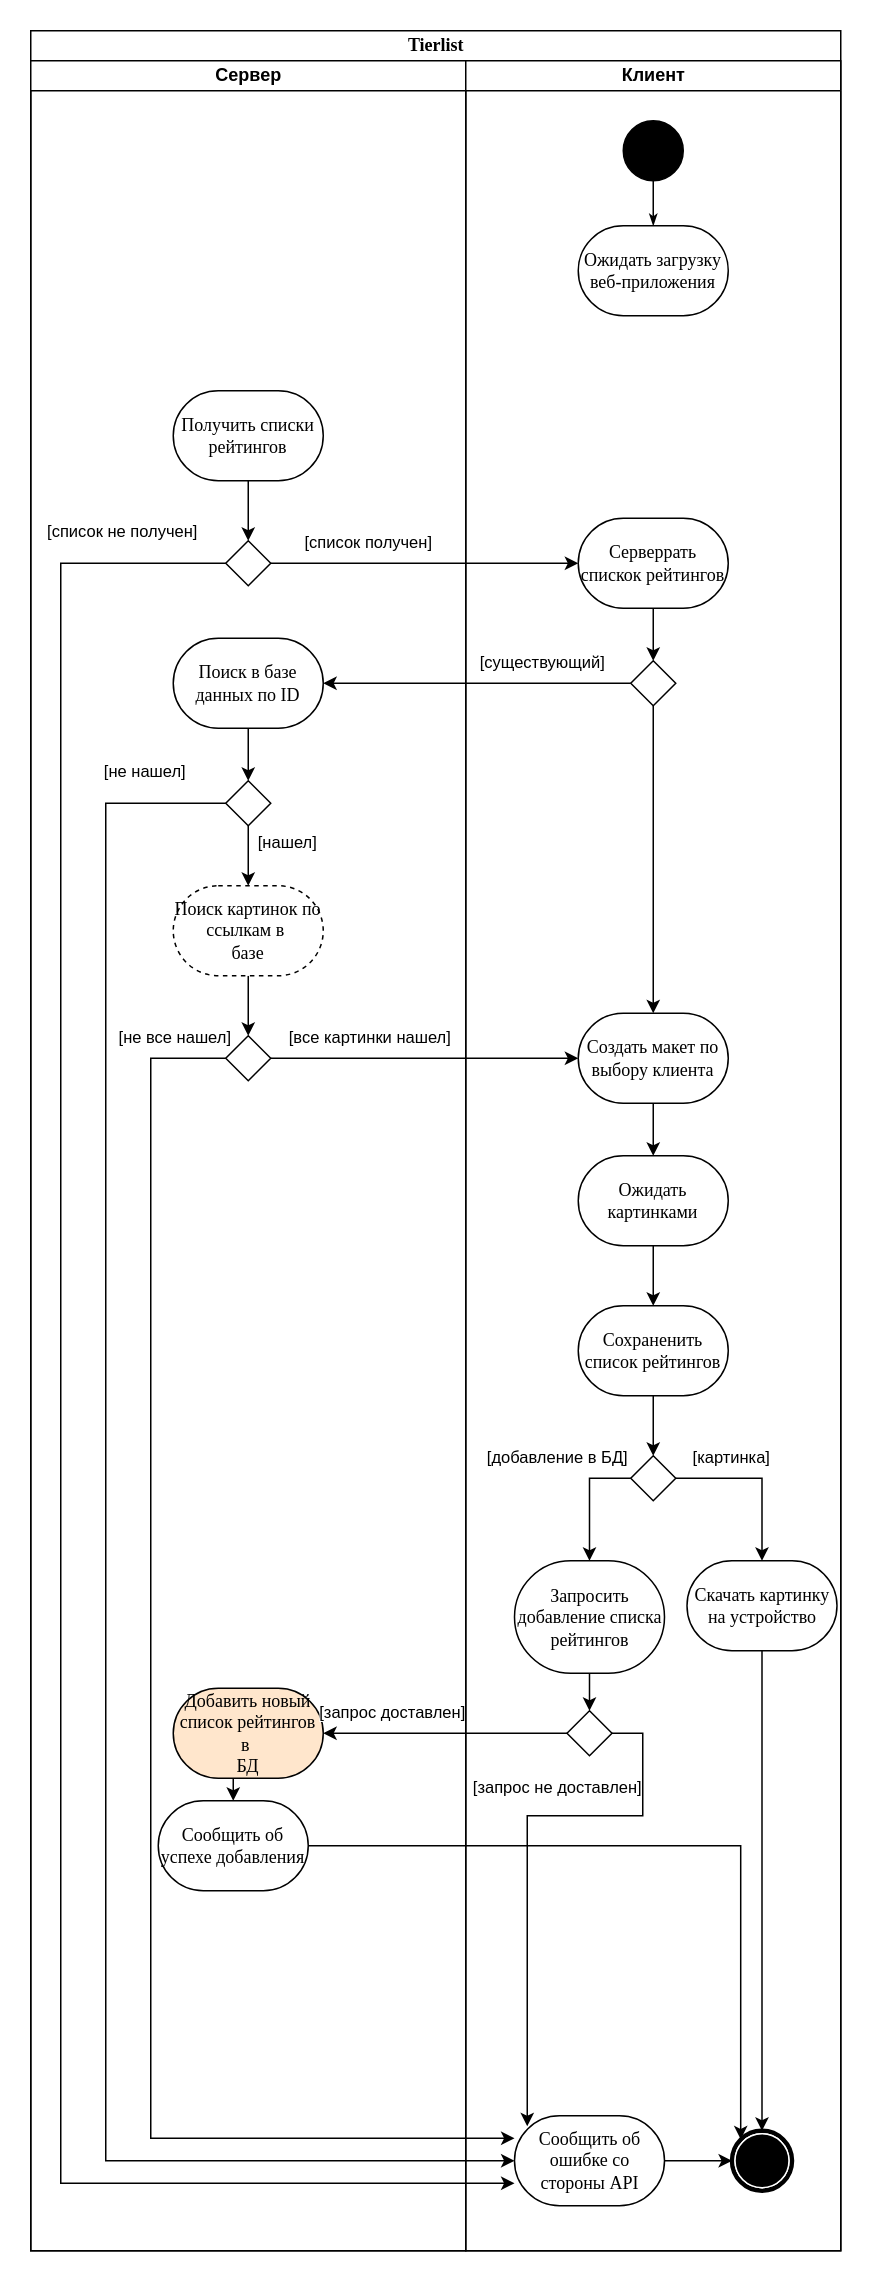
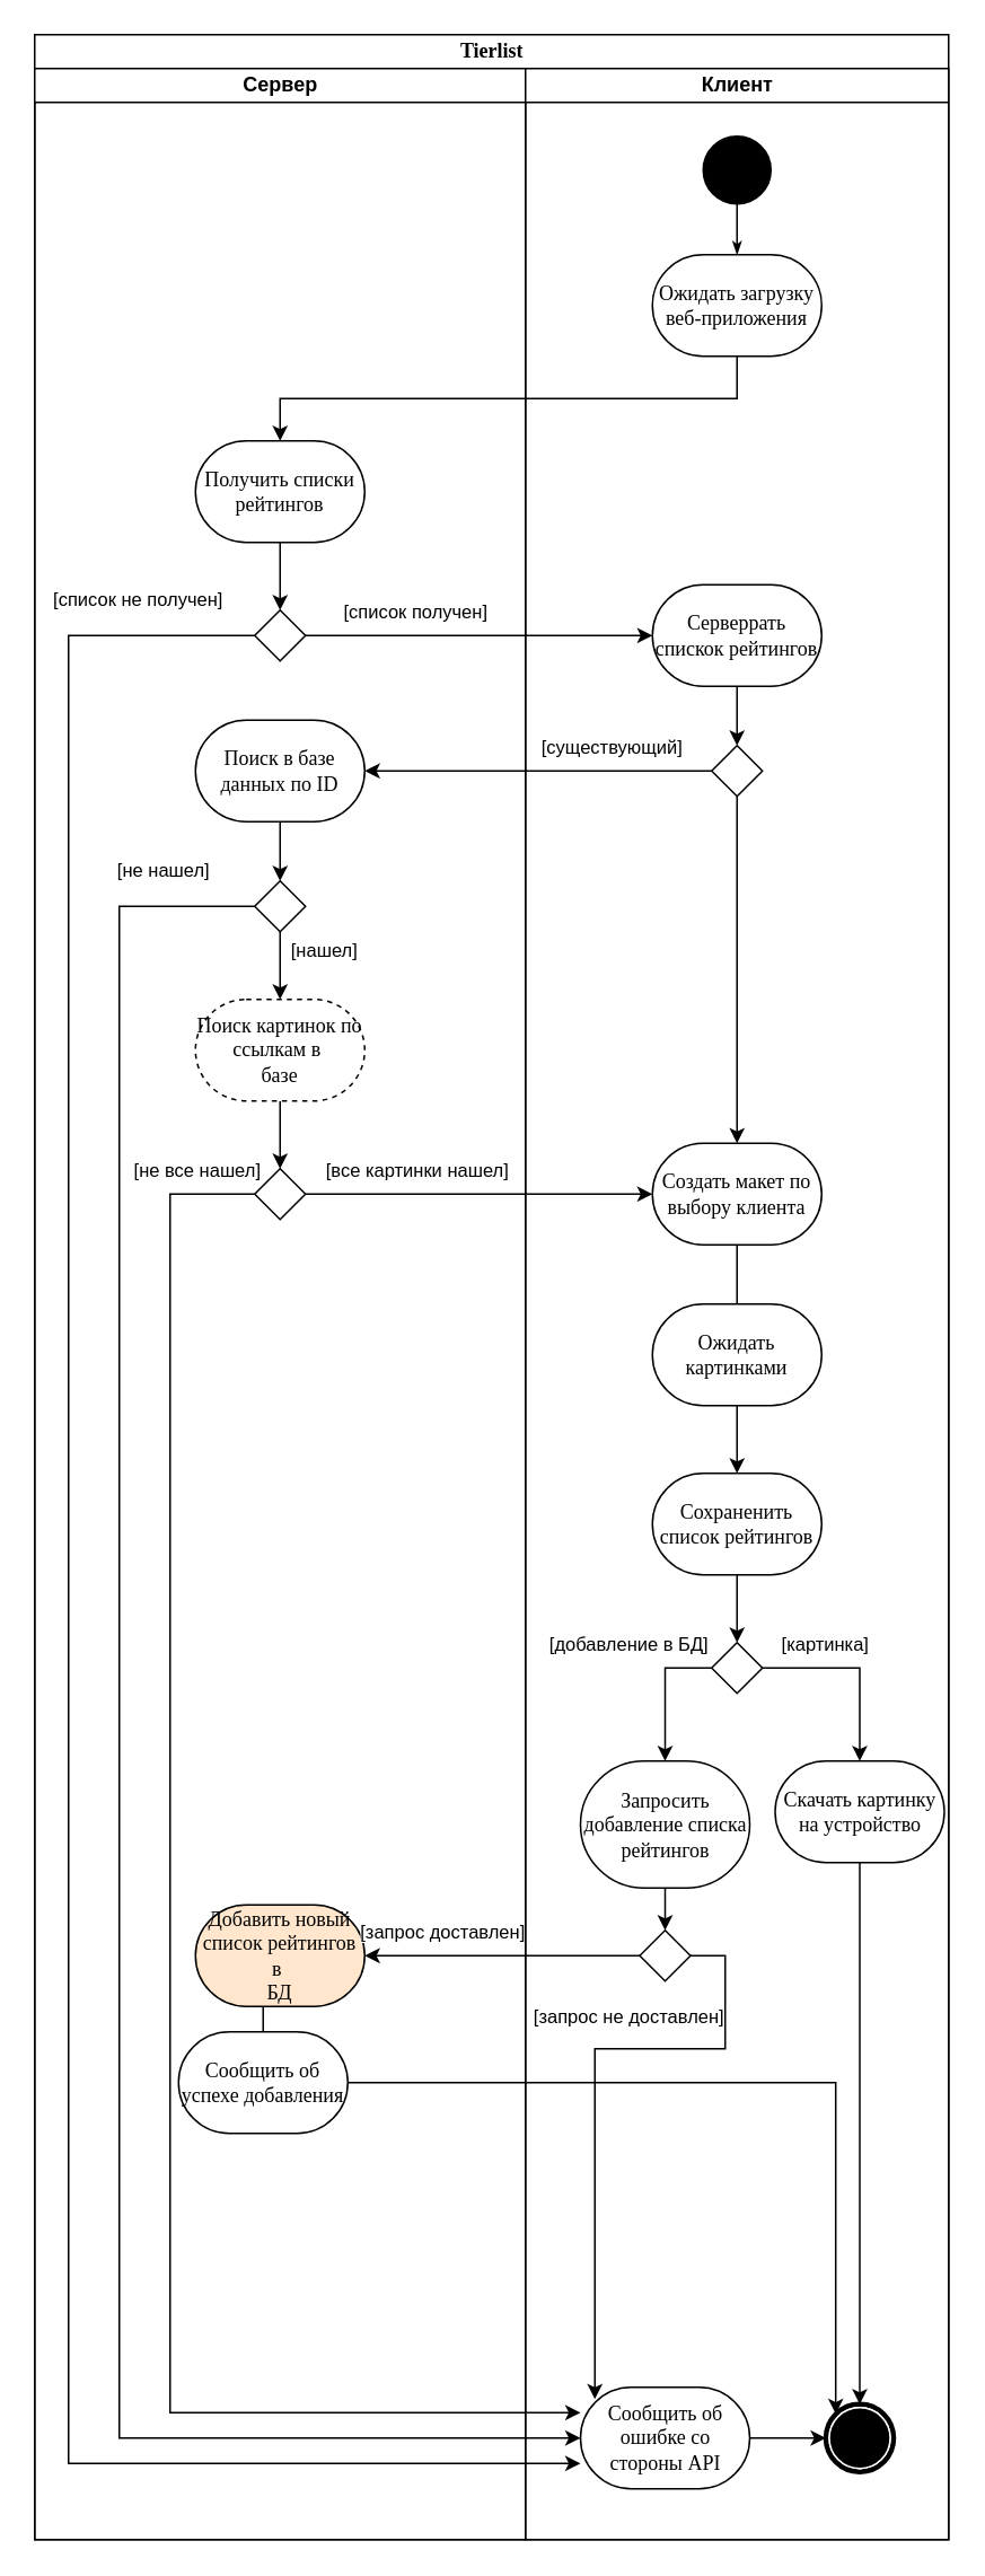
+ <mxCell id="18" style="edgeStyle=orthogonalEdgeStyle;rounded=0;orthogonalLoop=1;jettySize=auto;html=1;exitX=0.5;exitY=1;exitDx=0;exitDy=0;entryX=0.5;entryY=0;entryDx=0;entryDy=0;" edge="1" parent="2" source="36" target="5"><mxGeometry relative="1" as="geometry" /></mxCell>
- <mxCell id="44" style="edgeStyle=orthogonalEdgeStyle;rounded=0;orthogonalLoop=1;jettySize=auto;html=1;exitX=0.5;exitY=1;exitDx=0;exitDy=0;" edge="1" parent="33" source="45" target="47"><mxGeometry relative="1" as="geometry" /></mxCell>
+ <mxCell id="44" style="edgeStyle=orthogonalEdgeStyle;rounded=0;orthogonalLoop=1;jettySize=auto;html=1;exitX=0.5;exitY=1;exitDx=0;exitDy=0;endArrow=none;" edge="1" parent="33" source="45" target="47"><mxGeometry relative="1" as="geometry" /></mxCell>
- <mxCell id="15" style="edgeStyle=orthogonalEdgeStyle;rounded=0;orthogonalLoop=1;jettySize=auto;html=1;exitX=0.5;exitY=1;exitDx=0;exitDy=0;entryX=0.5;entryY=0;entryDx=0;entryDy=0;" edge="1" parent="3" source="16" target="17"><mxGeometry relative="1" as="geometry" /></mxCell>
+ <mxCell id="15" style="edgeStyle=orthogonalEdgeStyle;rounded=0;orthogonalLoop=1;jettySize=auto;html=1;exitX=0.5;exitY=1;exitDx=0;exitDy=0;entryX=0.5;entryY=0;entryDx=0;entryDy=0;endArrow=none;" edge="1" parent="3" source="16" target="17"><mxGeometry relative="1" as="geometry" /></mxCell>
